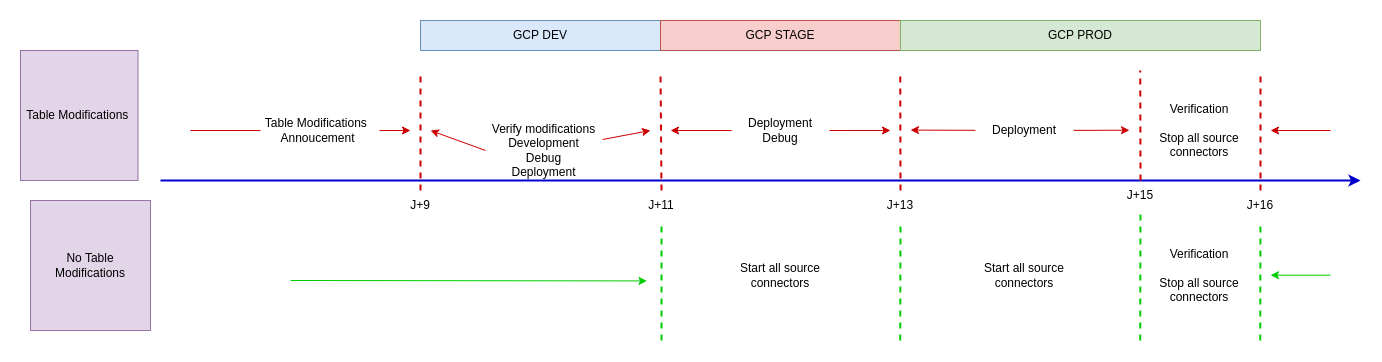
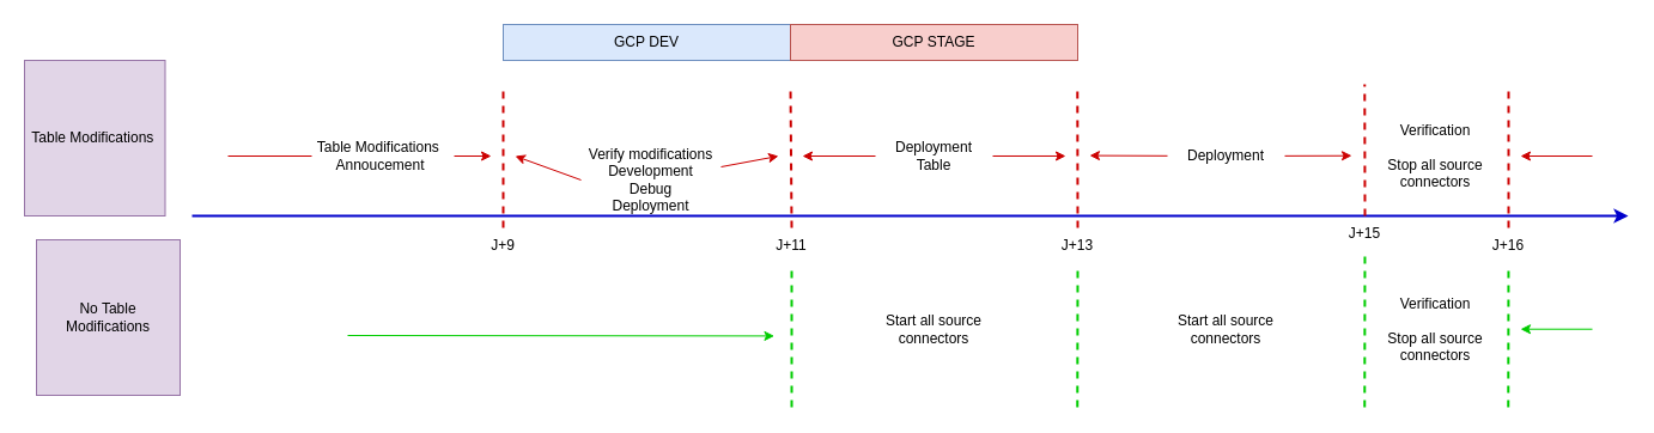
- <mxCell id="21" value="GCP&amp;nbsp;PROD" style="text;html=1;align=center;verticalAlign=middle;whiteSpace=wrap;rounded=0;fillColor=#d5e8d4;strokeColor=#82b366;" vertex="1" parent="1"><mxGeometry x="900" y="20" width="360" height="30" as="geometry" /></mxCell>
- <mxCell id="22" value="Deployment&lt;br&gt;Debug" style="text;html=1;align=center;verticalAlign=middle;whiteSpace=wrap;rounded=0;" vertex="1" parent="1"><mxGeometry x="731" y="115" width="98" height="30" as="geometry" /></mxCell>
+ <mxCell id="22" value="Deployment&lt;br&gt;Table" style="text;html=1;align=center;verticalAlign=middle;whiteSpace=wrap;rounded=0;" vertex="1" parent="1"><mxGeometry x="731" y="115" width="98" height="30" as="geometry" /></mxCell>
